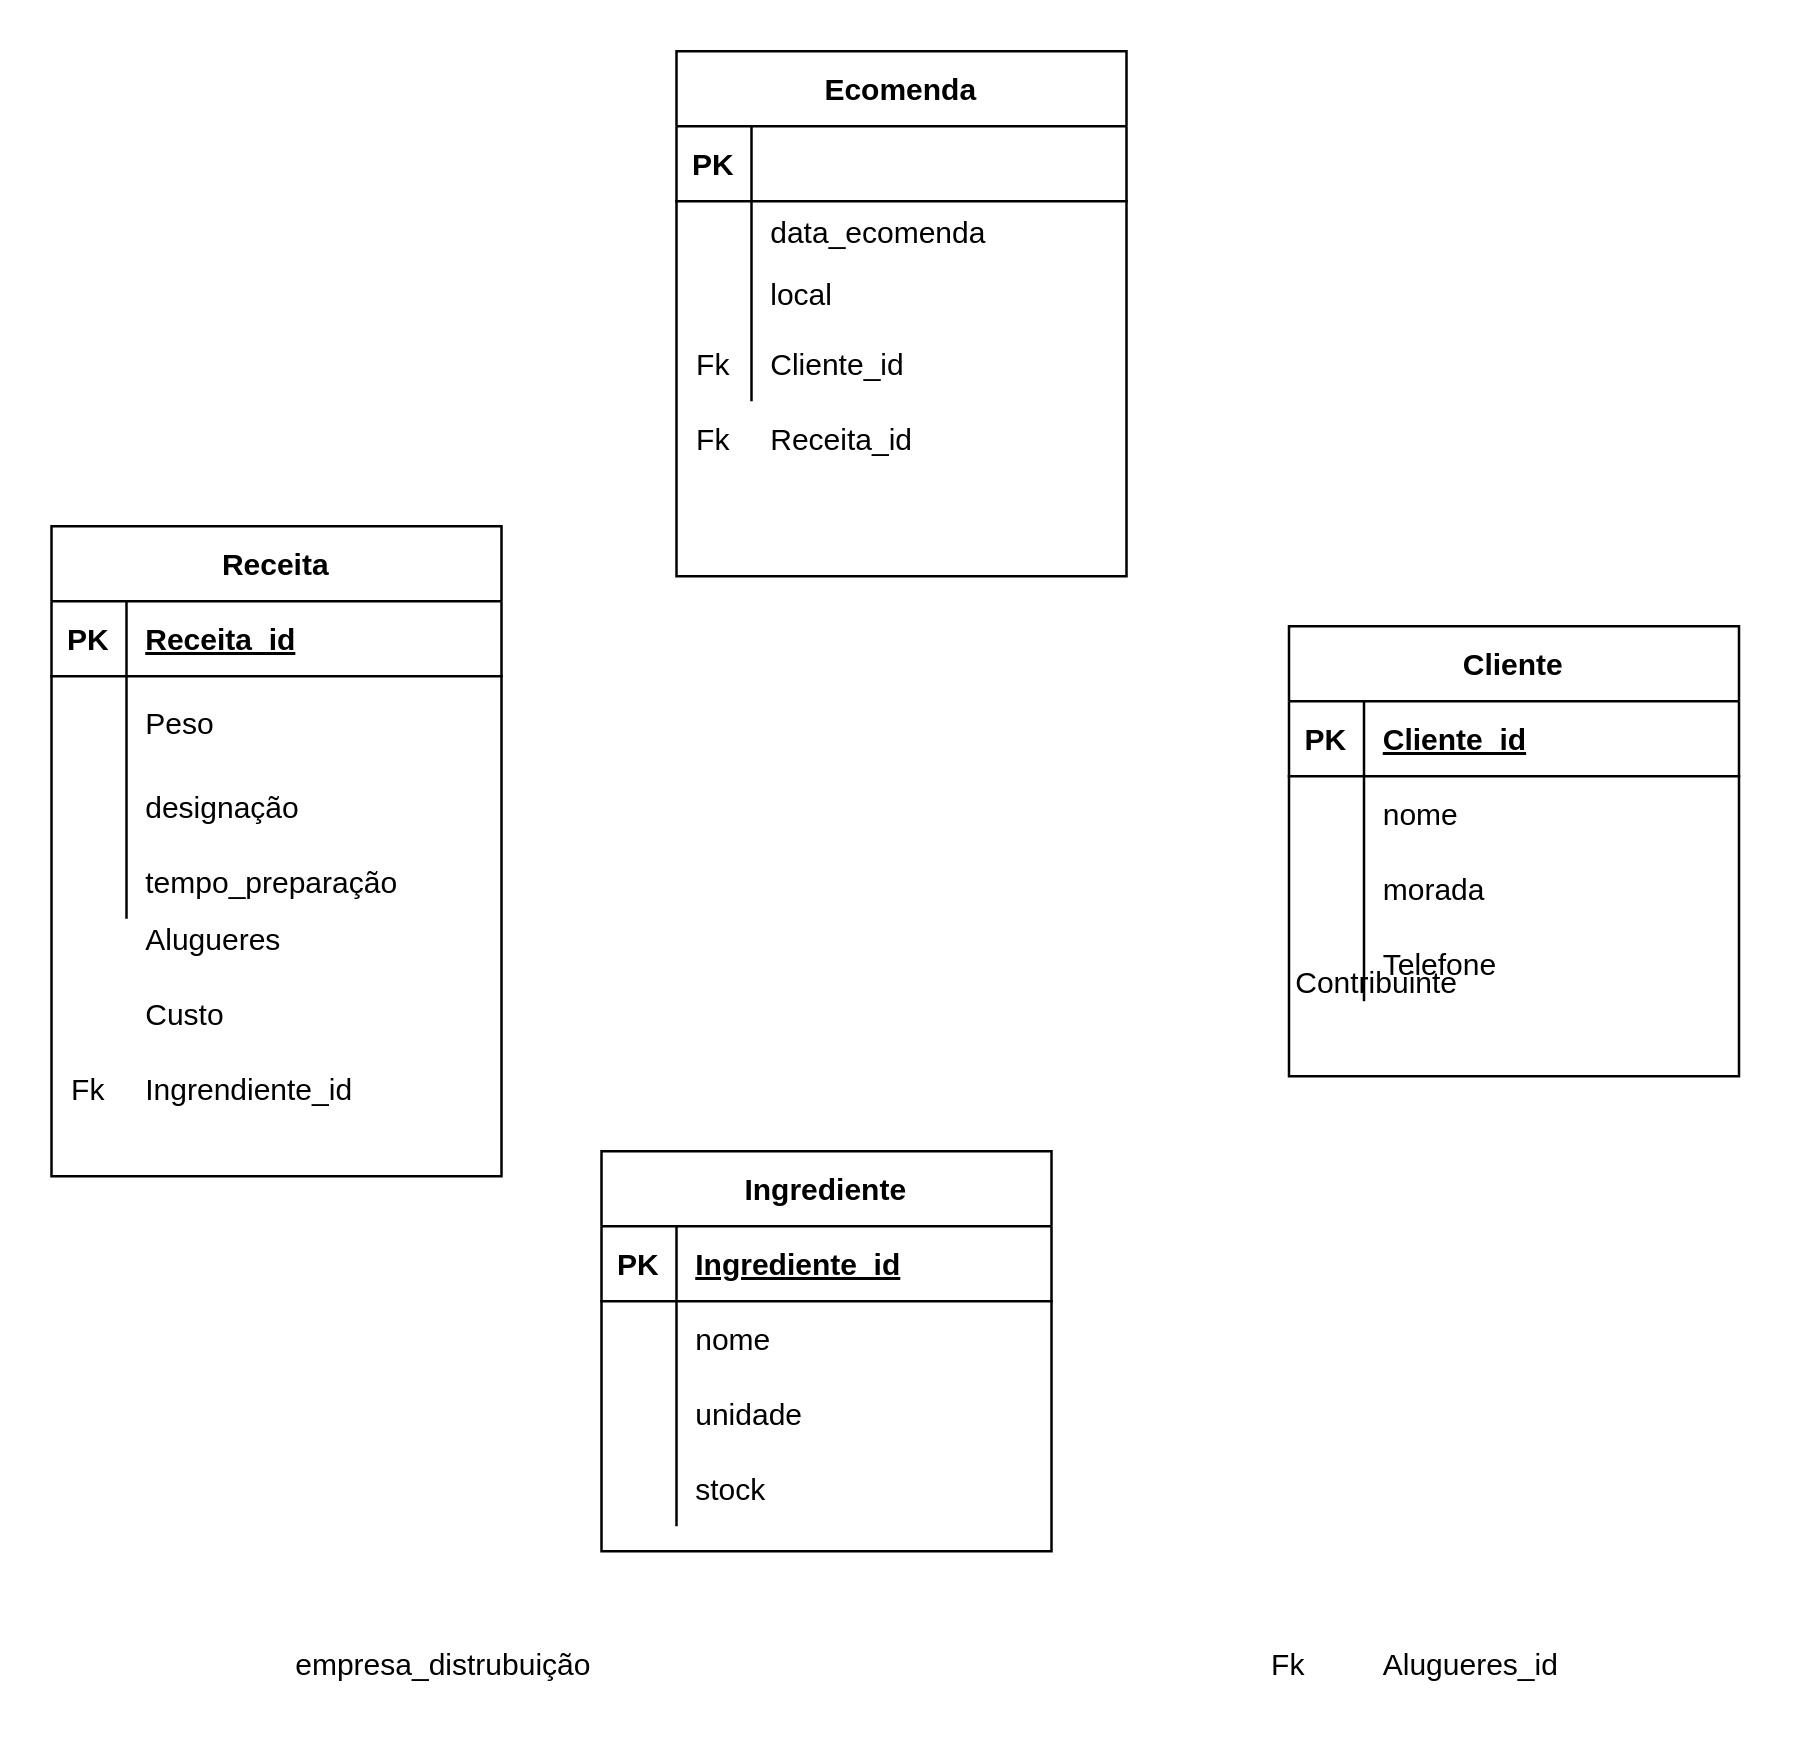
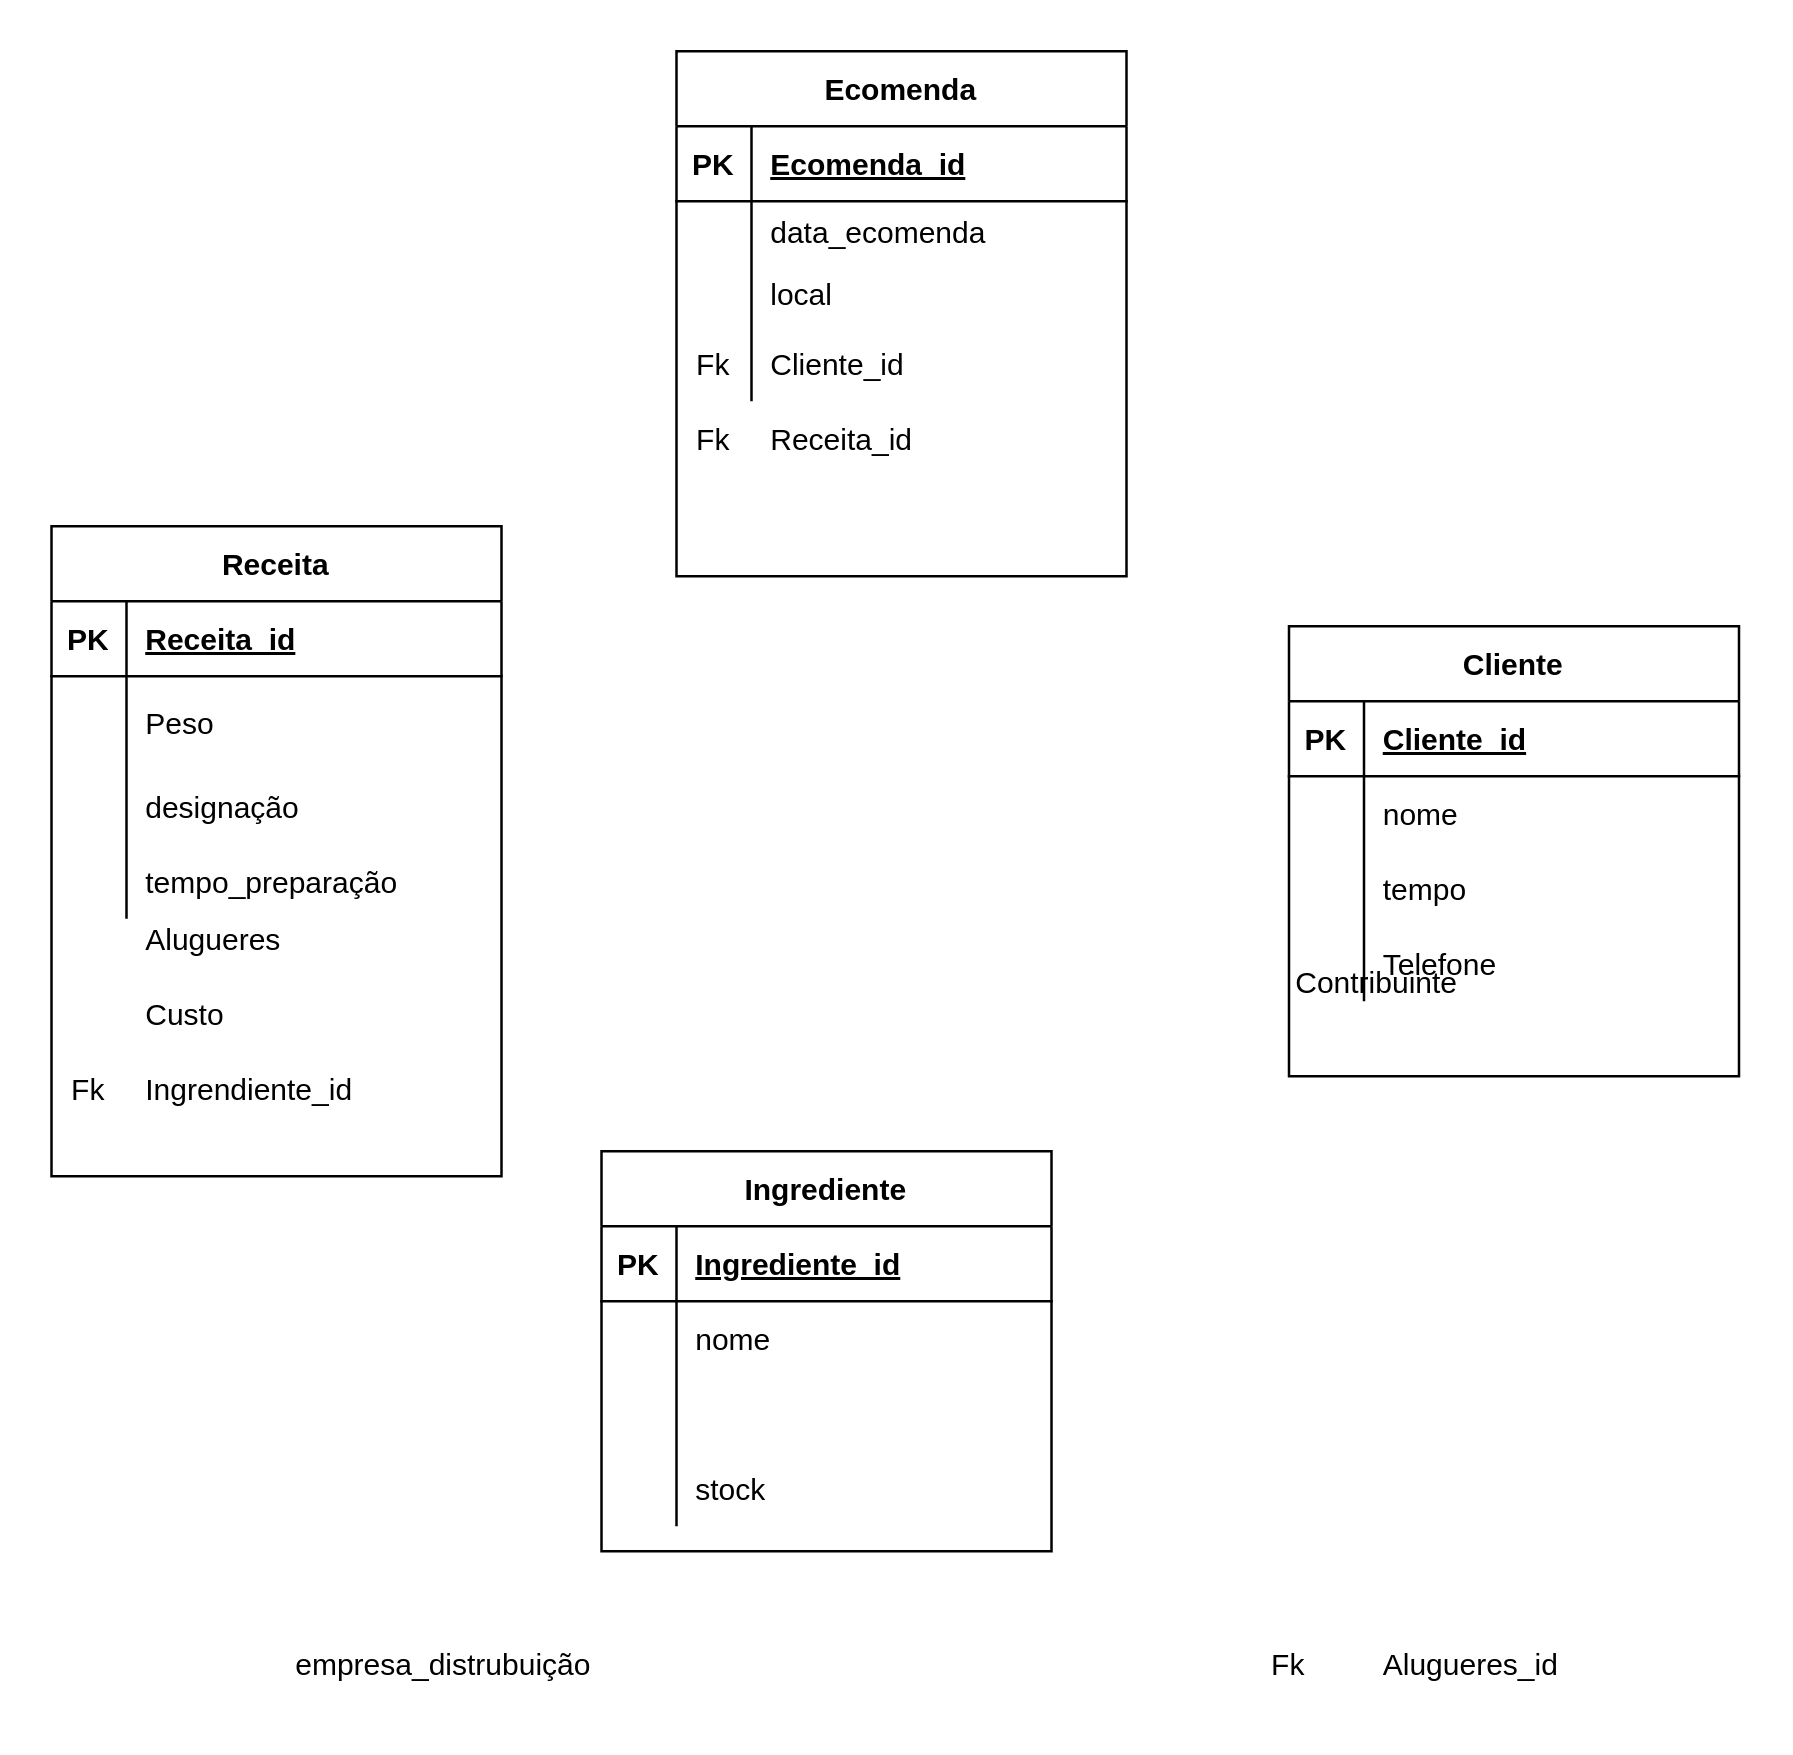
+ <mxCell id="32" value="Ecomenda_id" style="shape=partialRectangle;connectable=0;fillColor=none;top=0;left=0;bottom=0;right=0;align=left;spacingLeft=6;fontStyle=5;overflow=hidden;" parent="30" vertex="1"><mxGeometry x="30" width="150" height="30" as="geometry" /></mxCell>
- <mxCell id="11" value="morada" style="shape=partialRectangle;connectable=0;fillColor=none;top=0;left=0;bottom=0;right=0;align=left;spacingLeft=6;overflow=hidden;" parent="9" vertex="1"><mxGeometry x="30" width="150" height="30" as="geometry" /></mxCell>
+ <mxCell id="11" value="tempo" style="shape=partialRectangle;connectable=0;fillColor=none;top=0;left=0;bottom=0;right=0;align=left;spacingLeft=6;overflow=hidden;" parent="9" vertex="1"><mxGeometry x="30" width="150" height="30" as="geometry" /></mxCell>
- <mxCell id="56" value="unidade" style="shape=partialRectangle;connectable=0;fillColor=none;top=0;left=0;bottom=0;right=0;align=left;spacingLeft=6;overflow=hidden;" parent="54" vertex="1"><mxGeometry x="30" width="150" height="30" as="geometry" /></mxCell>
